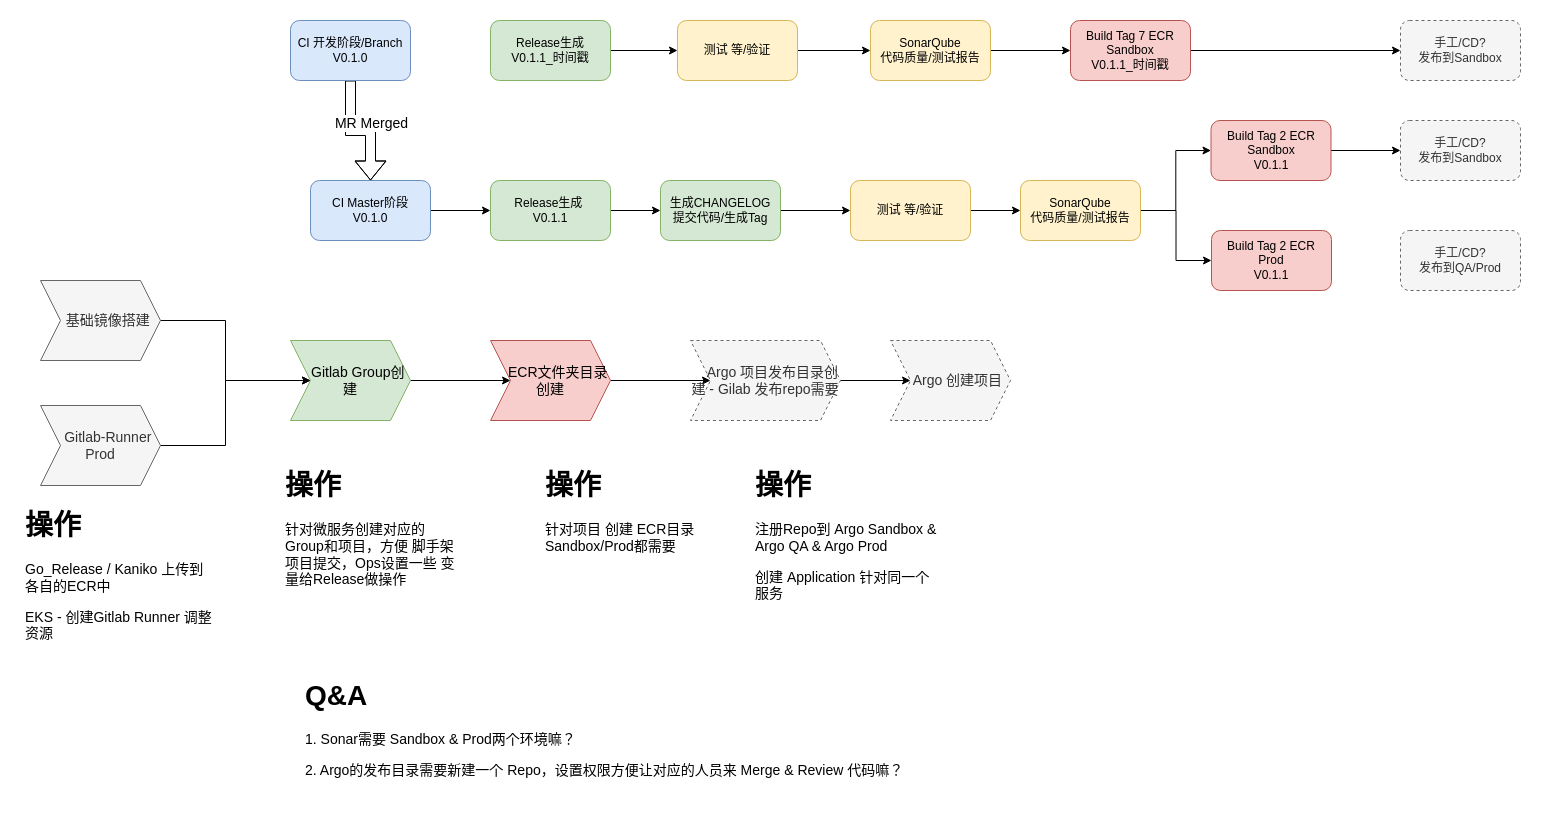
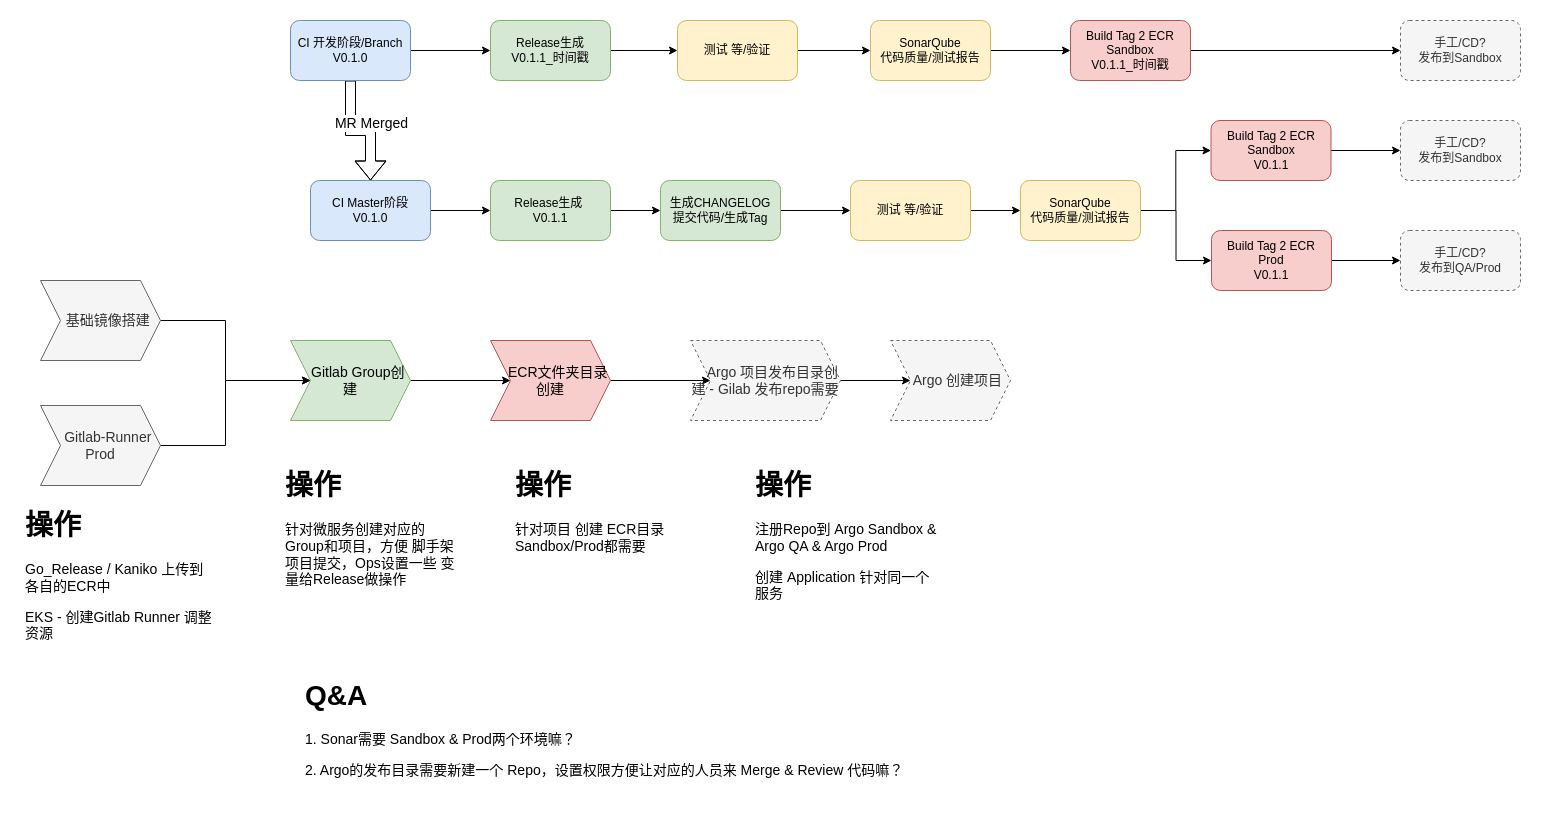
+ <mxCell id="3" value="" style="edgeStyle=orthogonalEdgeStyle;rounded=0;orthogonalLoop=1;jettySize=auto;html=1;exitX=1;exitY=0.5;exitDx=0;exitDy=0;" edge="1" parent="1" source="9" target="4"><mxGeometry relative="1" as="geometry" /></mxCell>
- <mxCell id="13" value="&lt;span&gt;Build Tag 7 ECR Sandbox&lt;br&gt;&lt;/span&gt;V0.1.1_时间戳&lt;span&gt;&lt;br&gt;&lt;/span&gt;" style="whiteSpace=wrap;html=1;rounded=1;shadow=0;strokeWidth=1;glass=0;fillColor=#f8cecc;strokeColor=#b85450;" vertex="1" parent="1"><mxGeometry x="1070" y="20" width="120" height="60" as="geometry" /></mxCell>
+ <mxCell id="13" value="&lt;span&gt;Build Tag 2 ECR Sandbox&lt;br&gt;&lt;/span&gt;V0.1.1_时间戳&lt;span&gt;&lt;br&gt;&lt;/span&gt;" style="whiteSpace=wrap;html=1;rounded=1;shadow=0;strokeWidth=1;glass=0;fillColor=#f8cecc;strokeColor=#b85450;" vertex="1" parent="1"><mxGeometry x="1070" y="20" width="120" height="60" as="geometry" /></mxCell>
+ <mxCell id="28" value="" style="edgeStyle=orthogonalEdgeStyle;rounded=0;orthogonalLoop=1;jettySize=auto;html=1;fontSize=14;" edge="1" parent="1" source="29" target="31"><mxGeometry relative="1" as="geometry" /></mxCell>
- <mxCell id="43" value="&lt;h1&gt;操作&lt;/h1&gt;&lt;p&gt;针对项目 创建 ECR目录 Sandbox/Prod都需要&lt;/p&gt;" style="text;html=1;strokeColor=none;fillColor=none;spacing=5;spacingTop=-20;whiteSpace=wrap;overflow=hidden;rounded=0;dashed=1;fontSize=14;" vertex="1" parent="1"><mxGeometry x="540" y="460" width="190" height="150" as="geometry" /></mxCell>
+ <mxCell id="43" value="&lt;h1&gt;操作&lt;/h1&gt;&lt;p&gt;针对项目 创建 ECR目录 Sandbox/Prod都需要&lt;/p&gt;" style="text;html=1;strokeColor=none;fillColor=none;spacing=5;spacingTop=-20;whiteSpace=wrap;overflow=hidden;rounded=0;dashed=1;fontSize=14;" vertex="1" parent="1"><mxGeometry x="510" y="460" width="190" height="150" as="geometry" /></mxCell>
